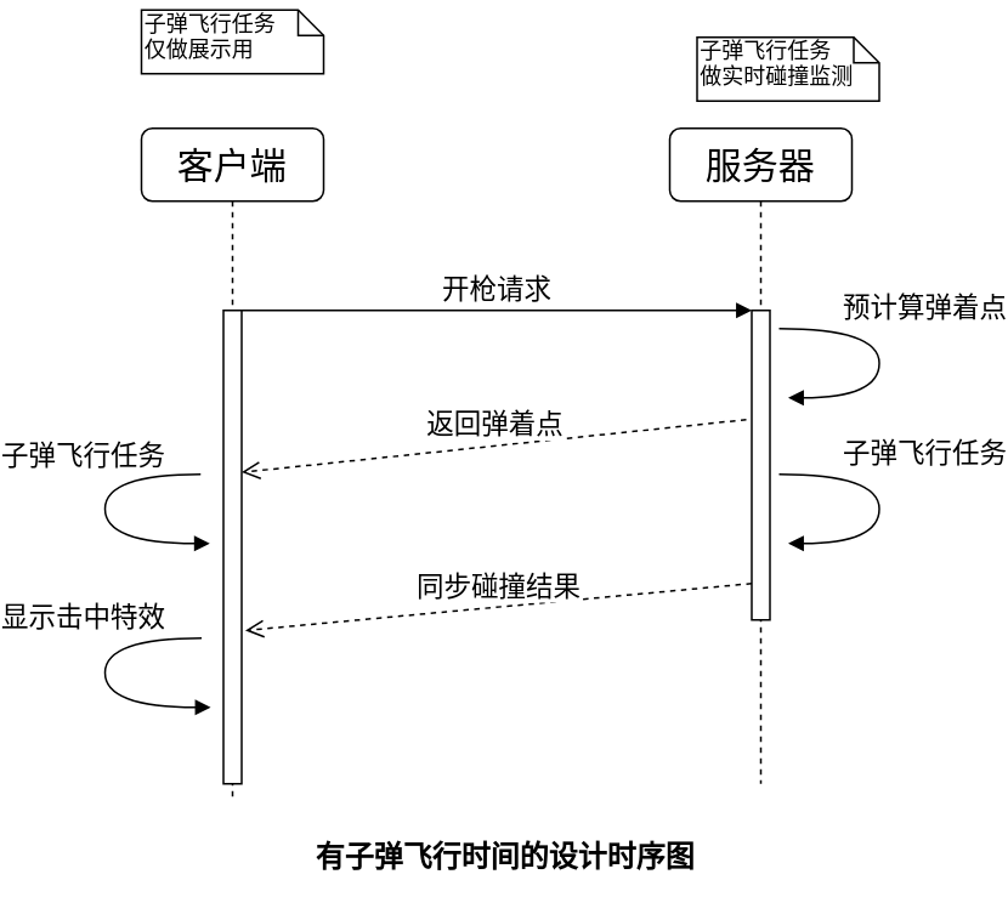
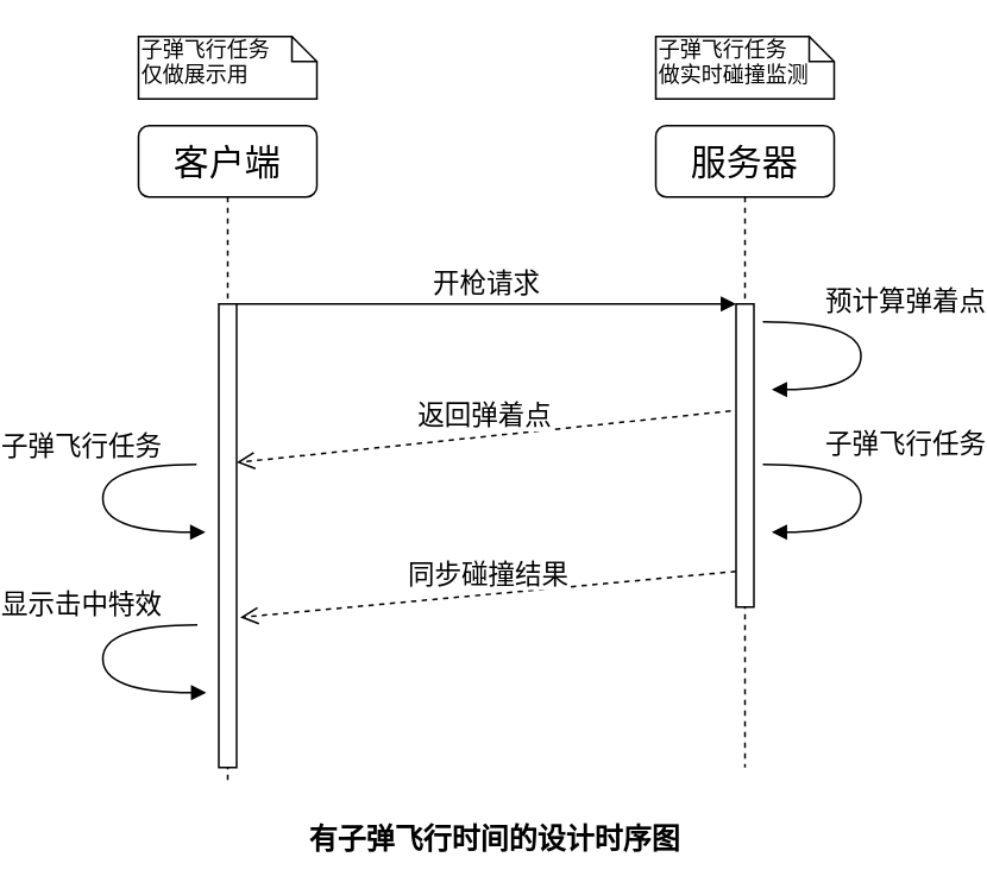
- <mxCell id="7" value="&lt;div&gt;子弹飞行任务&lt;/div&gt;&lt;div&gt;仅做展示用&lt;/div&gt;" style="shape=note;whiteSpace=wrap;html=1;size=14;verticalAlign=top;align=left;spacingTop=-6;rounded=0;shadow=0;comic=0;labelBackgroundColor=none;strokeWidth=1;fontFamily=Verdana;fontSize=12" parent="1" vertex="1"><mxGeometry x="40" y="5" width="100" height="35" as="geometry" /></mxCell>
+ <mxCell id="7" value="&lt;div&gt;子弹飞行任务&lt;/div&gt;&lt;div&gt;仅做展示用&lt;/div&gt;" style="shape=note;whiteSpace=wrap;html=1;size=14;verticalAlign=top;align=left;spacingTop=-6;rounded=0;shadow=0;comic=0;labelBackgroundColor=none;strokeWidth=1;fontFamily=Verdana;fontSize=12" parent="1" vertex="1"><mxGeometry x="40" y="20" width="100" height="35" as="geometry" /></mxCell>
- <mxCell id="8" value="&lt;div&gt;子弹飞行任务&lt;/div&gt;&lt;div&gt;做实时碰撞监测&lt;br&gt;&lt;/div&gt;" style="shape=note;whiteSpace=wrap;html=1;size=14;verticalAlign=top;align=left;spacingTop=-6;rounded=0;shadow=0;comic=0;labelBackgroundColor=none;strokeWidth=1;fontFamily=Verdana;fontSize=12" parent="1" vertex="1"><mxGeometry x="345" y="20" width="100" height="35" as="geometry" /></mxCell>
+ <mxCell id="8" value="&lt;div&gt;子弹飞行任务&lt;/div&gt;&lt;div&gt;做实时碰撞监测&lt;br&gt;&lt;/div&gt;" style="shape=note;whiteSpace=wrap;html=1;size=14;verticalAlign=top;align=left;spacingTop=-6;rounded=0;shadow=0;comic=0;labelBackgroundColor=none;strokeWidth=1;fontFamily=Verdana;fontSize=12" parent="1" vertex="1"><mxGeometry x="330" y="20" width="100" height="35" as="geometry" /></mxCell>
